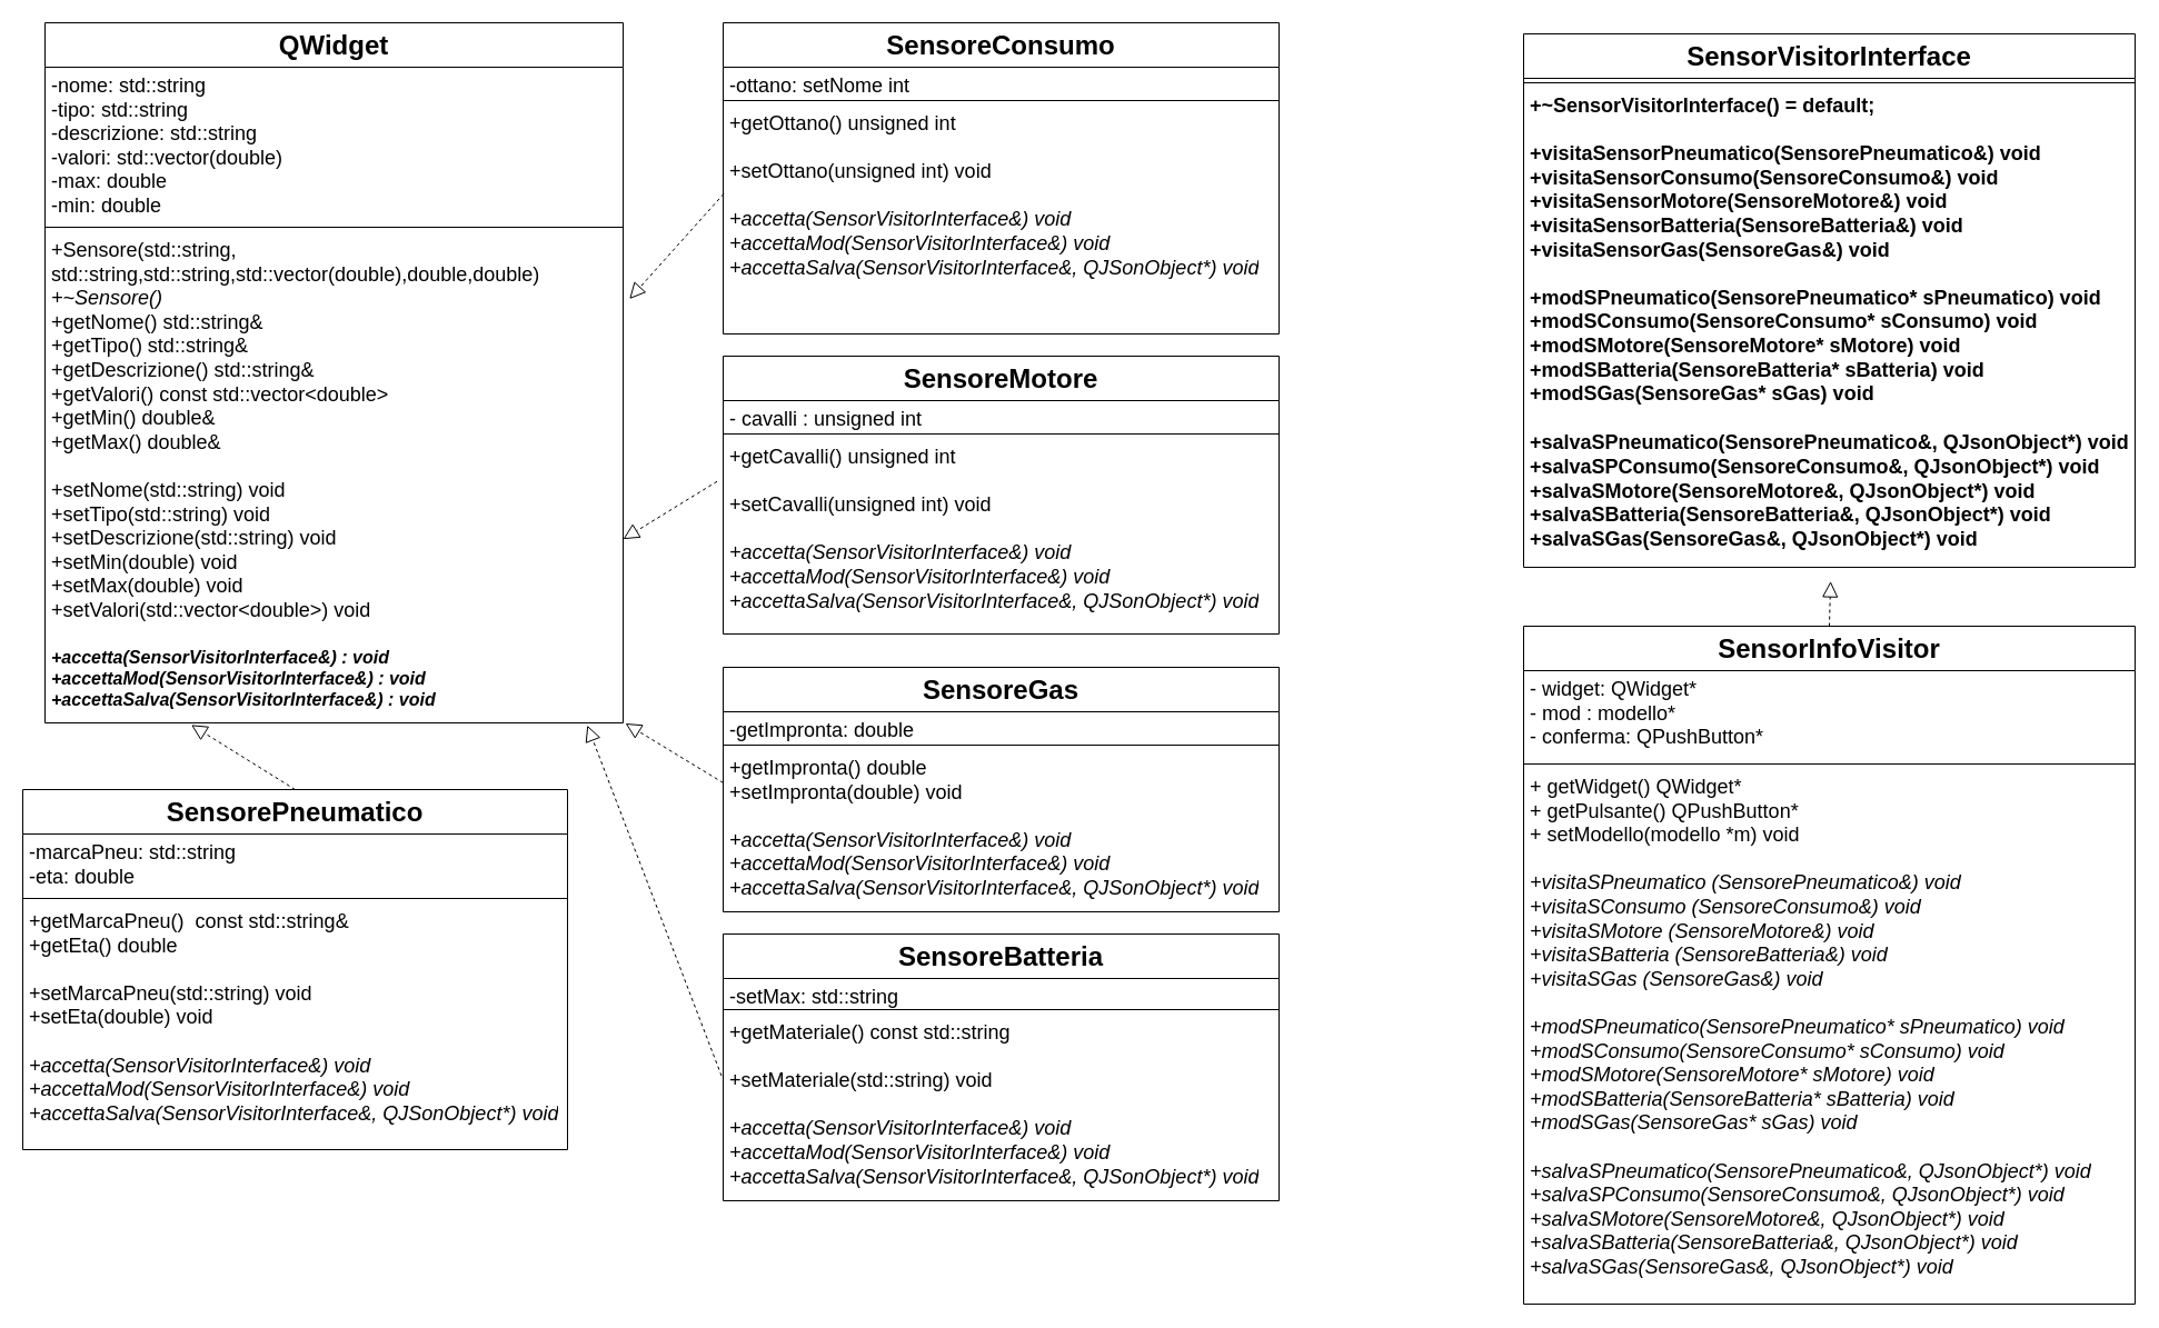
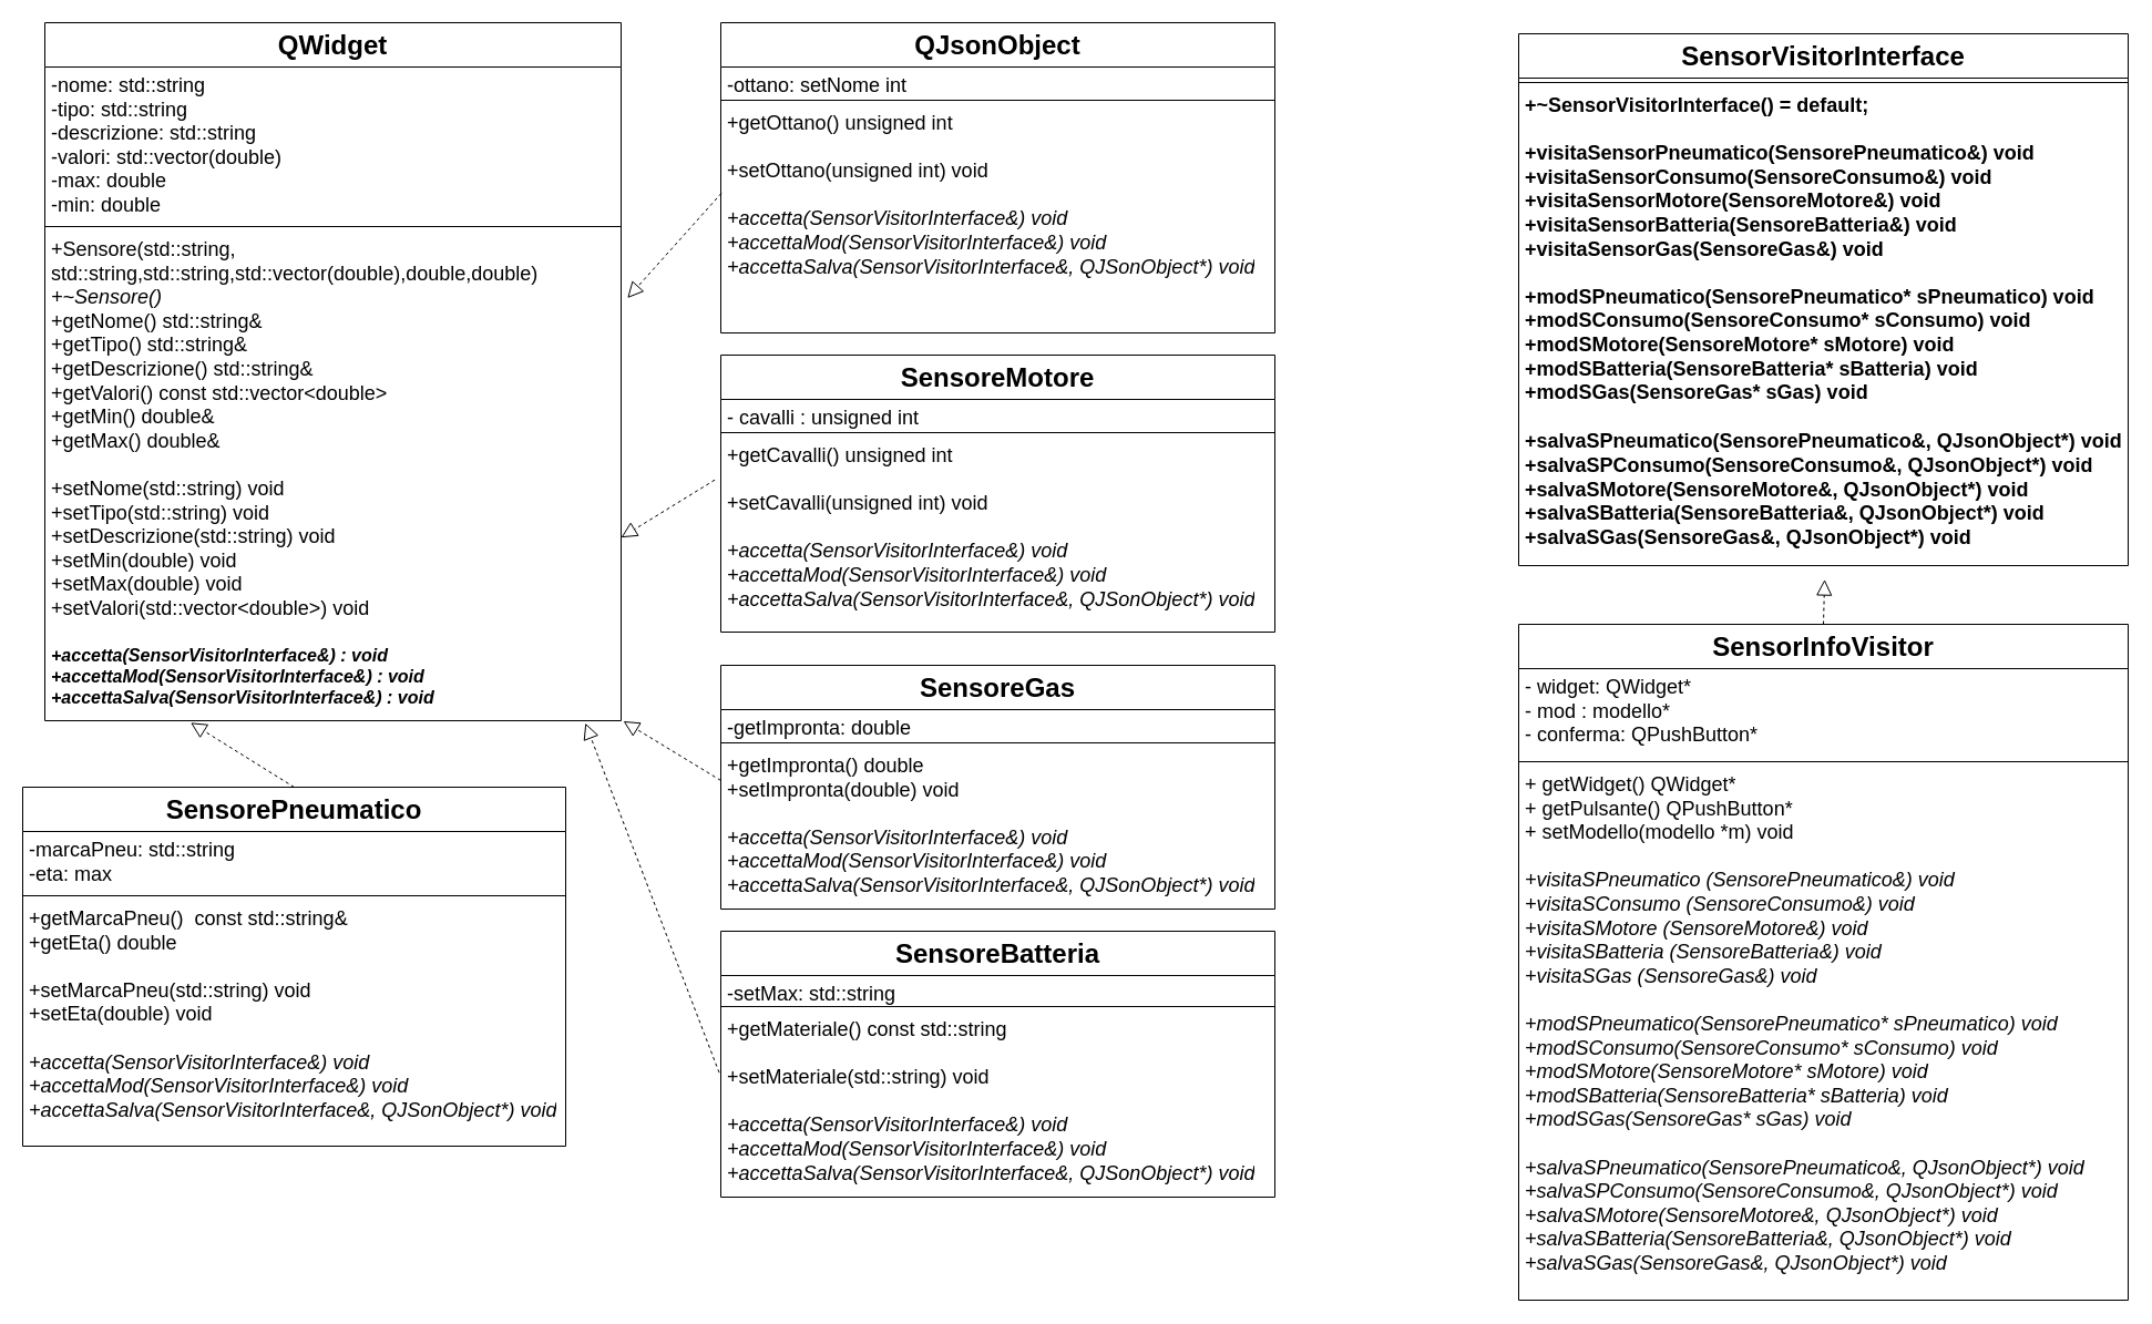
- <mxCell id="10" value="&lt;font style=&quot;font-size: 24px;&quot;&gt;SensoreConsumo&lt;/font&gt;" style="swimlane;fontStyle=1;align=center;verticalAlign=top;childLayout=stackLayout;horizontal=1;startSize=40;horizontalStack=0;resizeParent=1;resizeParentMax=0;resizeLast=0;collapsible=1;marginBottom=0;whiteSpace=wrap;html=1;" parent="1" vertex="1"><mxGeometry x="650" y="20" width="500" height="280" as="geometry" /></mxCell>
+ <mxCell id="10" value="&lt;font style=&quot;font-size: 24px;&quot;&gt;QJsonObject&lt;/font&gt;" style="swimlane;fontStyle=1;align=center;verticalAlign=top;childLayout=stackLayout;horizontal=1;startSize=40;horizontalStack=0;resizeParent=1;resizeParentMax=0;resizeLast=0;collapsible=1;marginBottom=0;whiteSpace=wrap;html=1;" parent="1" vertex="1"><mxGeometry x="650" y="20" width="500" height="280" as="geometry" /></mxCell>
- <mxCell id="7" value="&lt;font style=&quot;font-size: 18px;&quot;&gt;-marcaPneu: std::string&lt;br&gt;-eta: double&lt;/font&gt;" style="text;strokeColor=none;fillColor=none;align=left;verticalAlign=top;spacingLeft=4;spacingRight=4;overflow=hidden;rotatable=0;points=[[0,0.5],[1,0.5]];portConstraint=eastwest;whiteSpace=wrap;html=1;" parent="6" vertex="1"><mxGeometry y="40" width="490" height="54" as="geometry" /></mxCell>
+ <mxCell id="7" value="&lt;font style=&quot;font-size: 18px;&quot;&gt;-marcaPneu: std::string&lt;br&gt;-eta: max&lt;/font&gt;" style="text;strokeColor=none;fillColor=none;align=left;verticalAlign=top;spacingLeft=4;spacingRight=4;overflow=hidden;rotatable=0;points=[[0,0.5],[1,0.5]];portConstraint=eastwest;whiteSpace=wrap;html=1;" parent="6" vertex="1"><mxGeometry y="40" width="490" height="54" as="geometry" /></mxCell>
